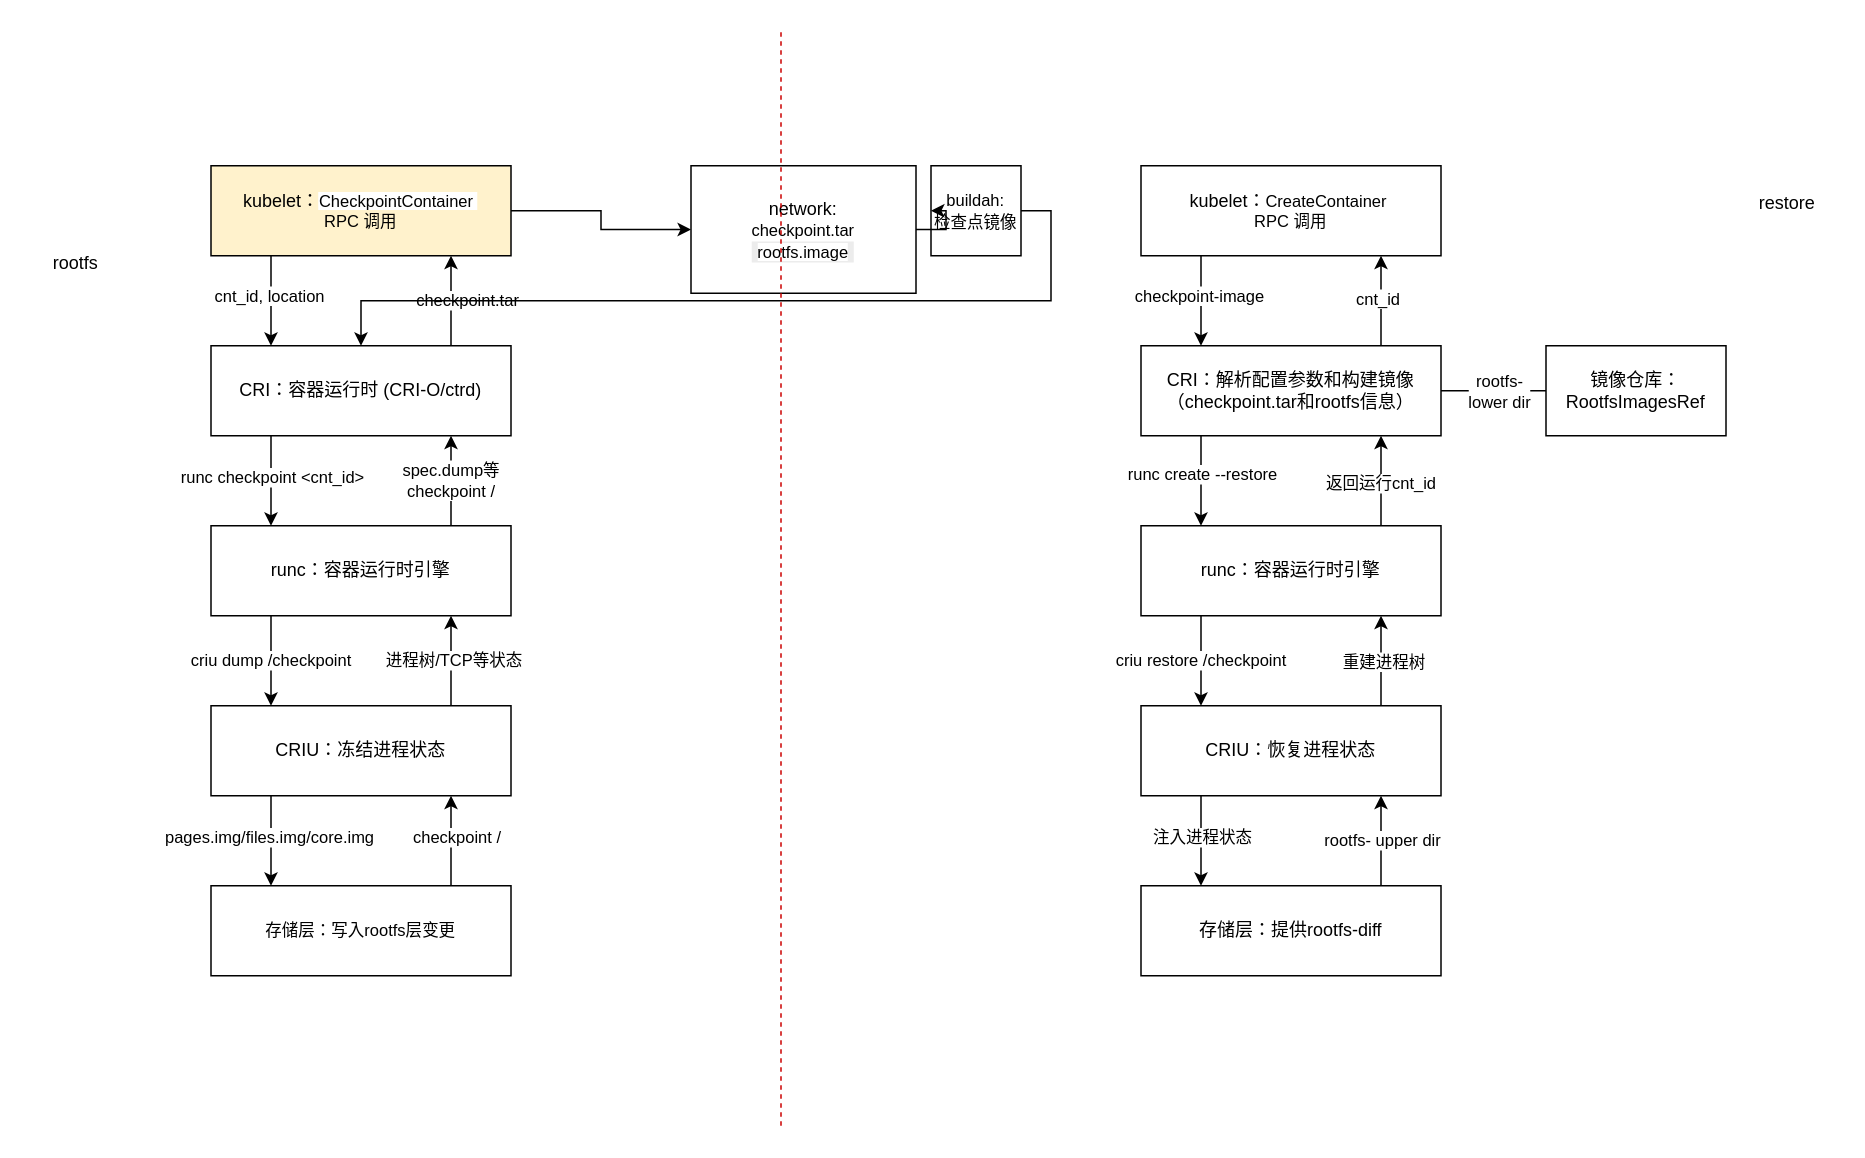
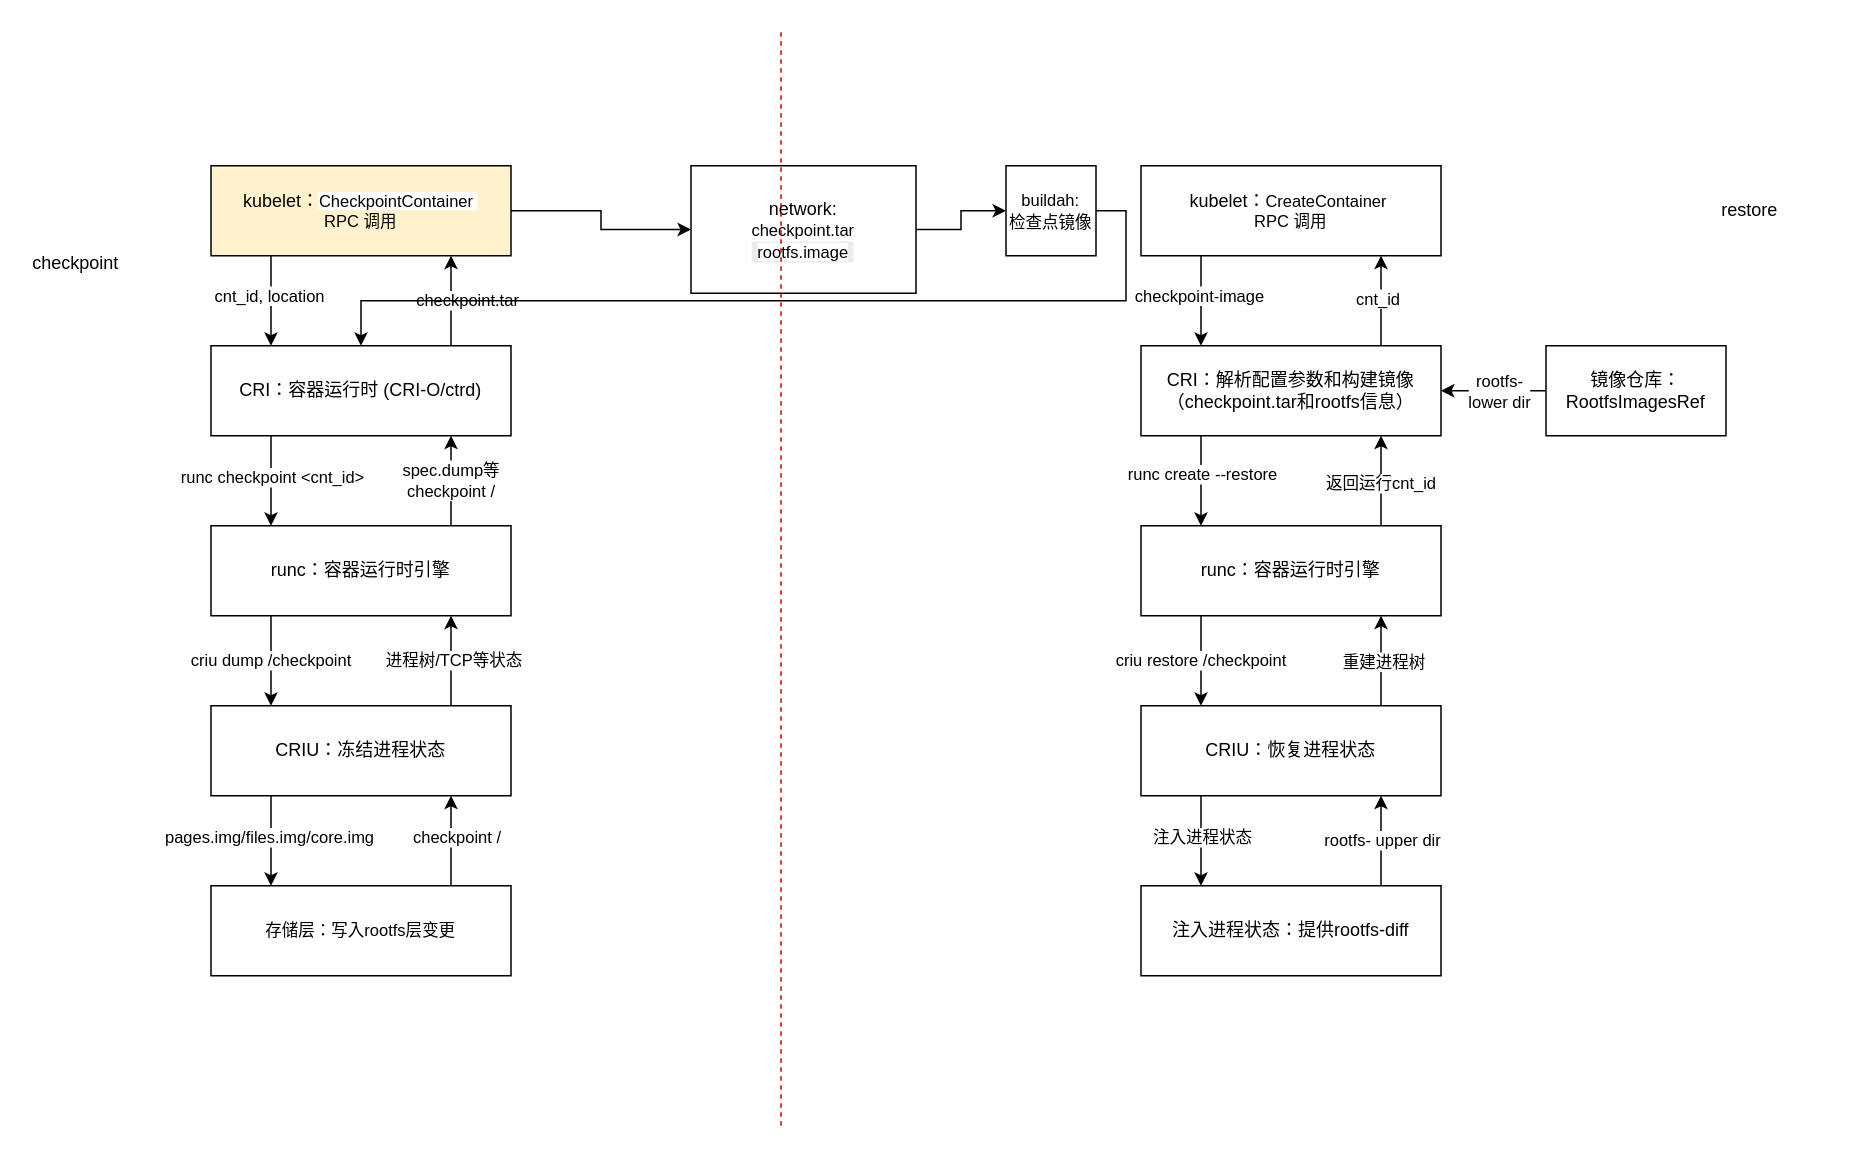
- <mxCell id="50" value="restore" style="text;html=1;align=center;verticalAlign=middle;whiteSpace=wrap;rounded=0;" parent="1" vertex="1"><mxGeometry x="1161" y="120" width="60" height="30" as="geometry" /></mxCell>
+ <mxCell id="50" value="restore" style="text;html=1;align=center;verticalAlign=middle;whiteSpace=wrap;rounded=0;" parent="1" vertex="1"><mxGeometry x="1136" y="125" width="60" height="30" as="geometry" /></mxCell>
- <mxCell id="52" value="&lt;div&gt;&lt;span style=&quot;font-size: 11px; text-wrap-mode: nowrap; background-color: rgb(255, 255, 255);&quot;&gt;buildah:&lt;/span&gt;&lt;/div&gt;&lt;div&gt;&lt;span style=&quot;font-size: 11px; text-wrap-mode: nowrap; background-color: rgb(255, 255, 255);&quot;&gt;检查点镜像&lt;/span&gt;&lt;/div&gt;" style="rounded=0;whiteSpace=wrap;html=1;" vertex="1" parent="1"><mxGeometry x="620" y="110" width="60" height="60" as="geometry" /></mxCell>
+ <mxCell id="52" value="&lt;div&gt;&lt;span style=&quot;font-size: 11px; text-wrap-mode: nowrap; background-color: rgb(255, 255, 255);&quot;&gt;buildah:&lt;/span&gt;&lt;/div&gt;&lt;div&gt;&lt;span style=&quot;font-size: 11px; text-wrap-mode: nowrap; background-color: rgb(255, 255, 255);&quot;&gt;检查点镜像&lt;/span&gt;&lt;/div&gt;" style="rounded=0;whiteSpace=wrap;html=1;" vertex="1" parent="1"><mxGeometry x="670" y="110" width="60" height="60" as="geometry" /></mxCell>
- <mxCell id="27" value="rootfs" style="text;html=1;align=center;verticalAlign=middle;whiteSpace=wrap;rounded=0;" parent="1" vertex="1"><mxGeometry x="20" y="160" width="60" height="30" as="geometry" /></mxCell>
+ <mxCell id="27" value="checkpoint" style="text;html=1;align=center;verticalAlign=middle;whiteSpace=wrap;rounded=0;" parent="1" vertex="1"><mxGeometry x="20" y="160" width="60" height="30" as="geometry" /></mxCell>
- <mxCell id="55" style="edgeStyle=orthogonalEdgeStyle;rounded=0;orthogonalLoop=1;jettySize=auto;html=1;exitX=0;exitY=0.5;exitDx=0;exitDy=0;entryX=1;entryY=0.5;entryDx=0;entryDy=0;endArrow=none;" edge="1" parent="1" source="57" target="29"><mxGeometry relative="1" as="geometry" /></mxCell>
+ <mxCell id="55" style="edgeStyle=orthogonalEdgeStyle;rounded=0;orthogonalLoop=1;jettySize=auto;html=1;exitX=0;exitY=0.5;exitDx=0;exitDy=0;entryX=1;entryY=0.5;entryDx=0;entryDy=0;" edge="1" parent="1" source="57" target="29"><mxGeometry relative="1" as="geometry" /></mxCell>
- <mxCell id="32" value="存储层：提供rootfs-diff" style="rounded=0;whiteSpace=wrap;html=1;" parent="1" vertex="1"><mxGeometry x="760" y="590" width="200" height="60" as="geometry" /></mxCell>
+ <mxCell id="32" value="注入进程状态：提供rootfs-diff" style="rounded=0;whiteSpace=wrap;html=1;" parent="1" vertex="1"><mxGeometry x="760" y="590" width="200" height="60" as="geometry" /></mxCell>
